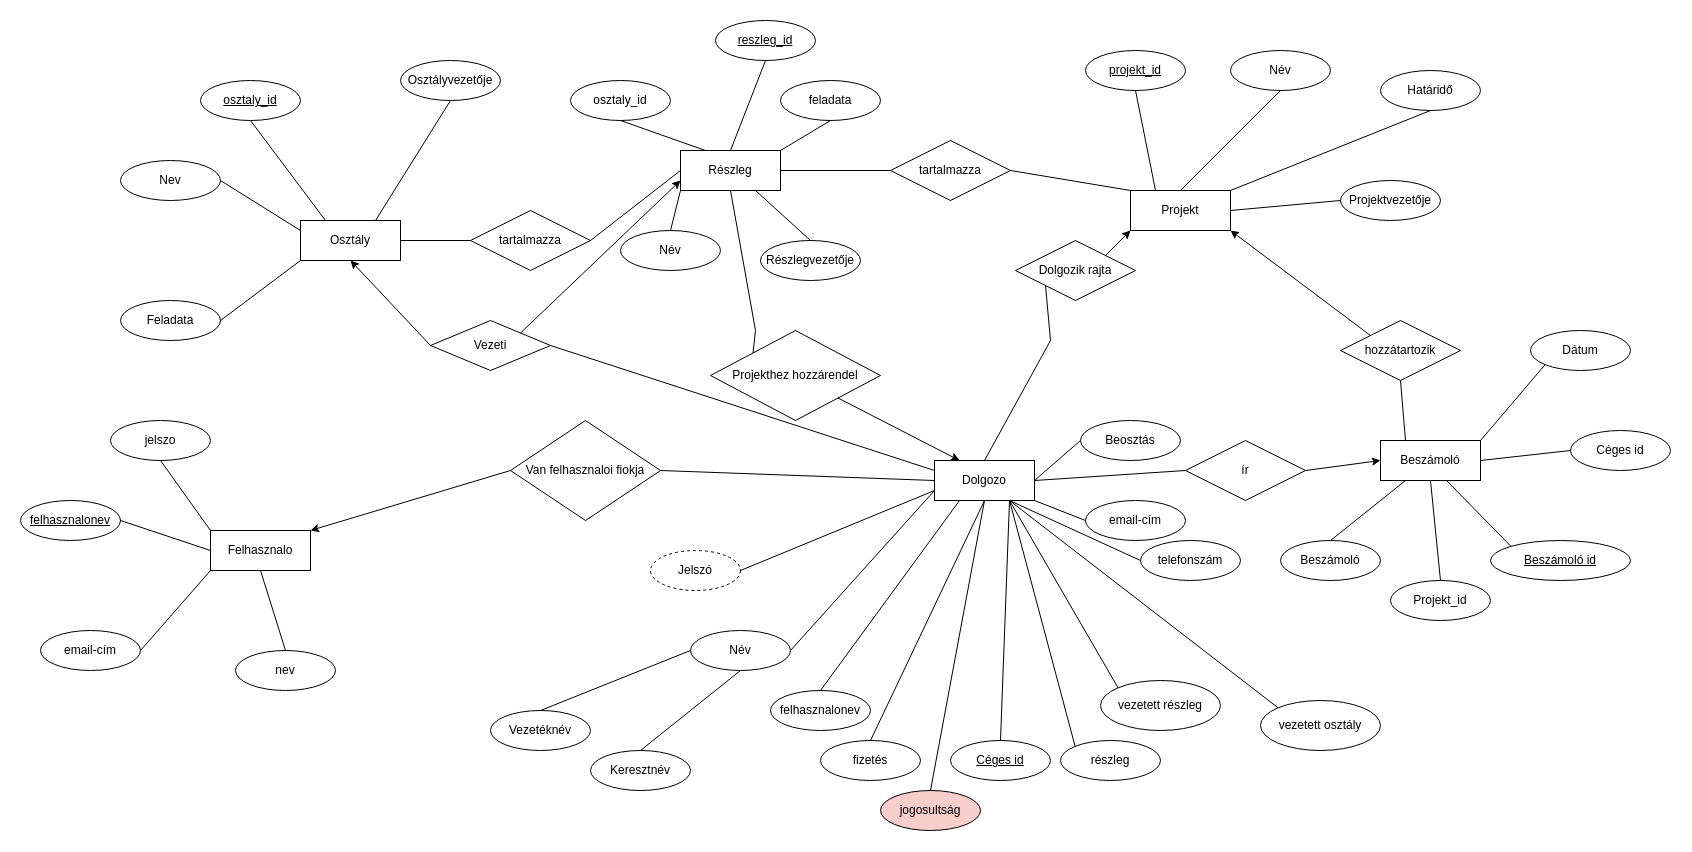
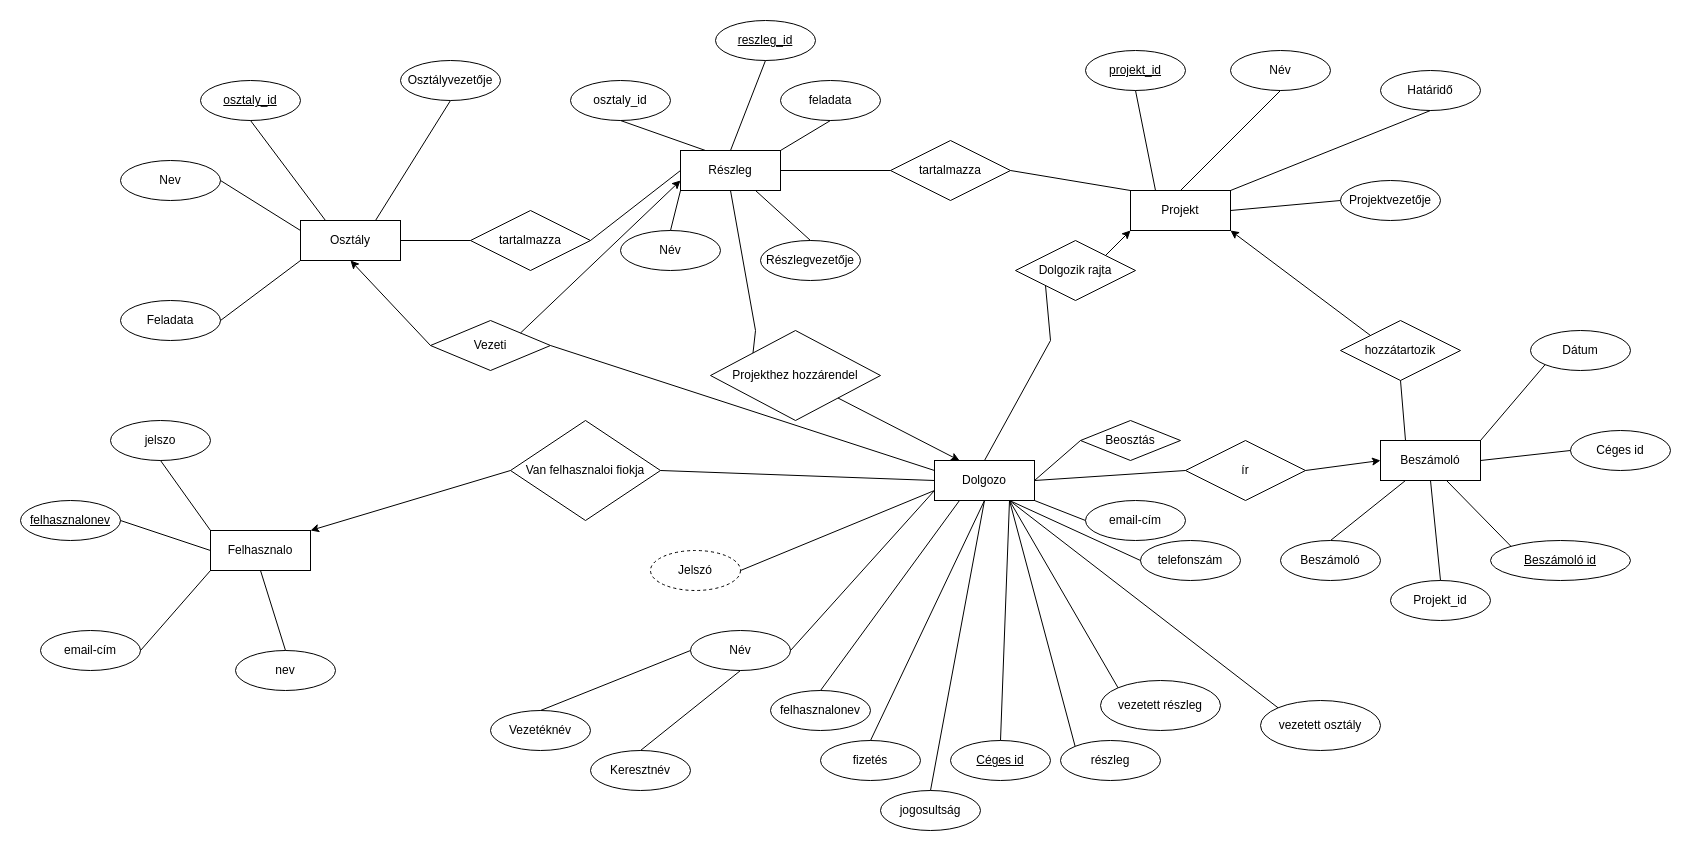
- <mxCell id="13" value="Beosztás" style="ellipse;whiteSpace=wrap;html=1;align=center;" vertex="1" parent="1"><mxGeometry x="1080" y="420" width="100" height="40" as="geometry" /></mxCell>
+ <mxCell id="13" value="Beosztás" style="rhombus;whiteSpace=wrap;html=1;align=center;" vertex="1" parent="1"><mxGeometry x="1080" y="420" width="100" height="40" as="geometry" /></mxCell>
- <mxCell id="67" value="jogosultság" style="ellipse;whiteSpace=wrap;html=1;align=center;fillColor=#f8cecc;" vertex="1" parent="1"><mxGeometry x="880" y="790" width="100" height="40" as="geometry" /></mxCell>
+ <mxCell id="67" value="jogosultság" style="ellipse;whiteSpace=wrap;html=1;align=center;" vertex="1" parent="1"><mxGeometry x="880" y="790" width="100" height="40" as="geometry" /></mxCell>
